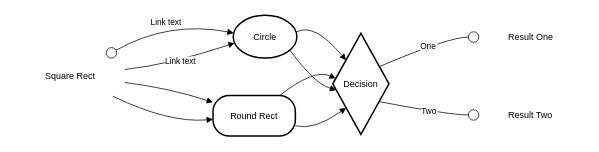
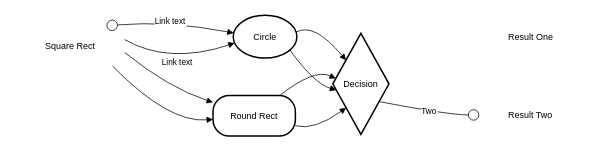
- <mxCell id="16" value="One" style="curved=1;startArrow=none;endArrow=circle;endFill=0;exitX=1;exitY=0.24;entryX=0;entryY=0.5;" edge="1" parent="1" source="5" target="6"><mxGeometry relative="1" as="geometry"><Array as="points"><mxPoint x="598" y="49" /></Array></mxGeometry></mxCell>
- <mxCell id="2" value="Square Rect" style="fillColor=none;strokeColor=none;" vertex="1" parent="1"><mxGeometry x="20" y="74" width="145" height="54" as="geometry" /></mxCell>
+ <mxCell id="2" value="Square Rect" style="fillColor=none;strokeColor=none;" vertex="1" parent="1"><mxGeometry x="20" y="34" width="145" height="54" as="geometry" /></mxCell>
